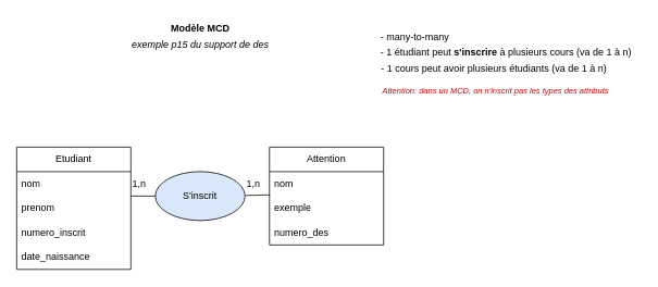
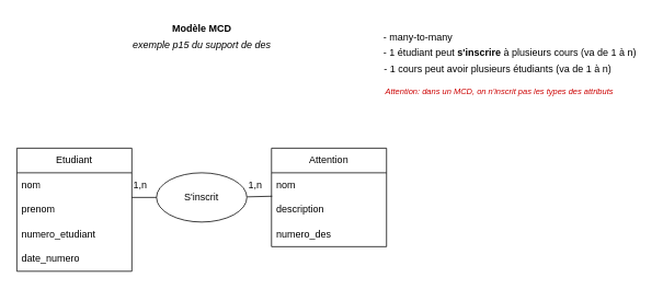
- <mxCell id="12" value="S'inscrit" style="ellipse;whiteSpace=wrap;html=1;fillColor=#dae8fc;" vertex="1" parent="1"><mxGeometry x="190" y="210" width="110" height="60" as="geometry" /></mxCell>
+ <mxCell id="12" value="S'inscrit" style="ellipse;whiteSpace=wrap;html=1;" vertex="1" parent="1"><mxGeometry x="190" y="210" width="110" height="60" as="geometry" /></mxCell>
- <mxCell id="10" value="exemple" style="text;strokeColor=none;fillColor=none;align=left;verticalAlign=middle;spacingLeft=4;spacingRight=4;overflow=hidden;points=[[0,0.5],[1,0.5]];portConstraint=eastwest;rotatable=0;whiteSpace=wrap;html=1;" vertex="1" parent="7"><mxGeometry y="60" width="140" height="30" as="geometry" /></mxCell>
+ <mxCell id="10" value="description" style="text;strokeColor=none;fillColor=none;align=left;verticalAlign=middle;spacingLeft=4;spacingRight=4;overflow=hidden;points=[[0,0.5],[1,0.5]];portConstraint=eastwest;rotatable=0;whiteSpace=wrap;html=1;" vertex="1" parent="7"><mxGeometry y="60" width="140" height="30" as="geometry" /></mxCell>
- <mxCell id="5" value="numero_inscrit" style="text;strokeColor=none;fillColor=none;align=left;verticalAlign=middle;spacingLeft=4;spacingRight=4;overflow=hidden;points=[[0,0.5],[1,0.5]];portConstraint=eastwest;rotatable=0;whiteSpace=wrap;html=1;" vertex="1" parent="2"><mxGeometry y="90" width="140" height="30" as="geometry" /></mxCell>
+ <mxCell id="5" value="numero_etudiant" style="text;strokeColor=none;fillColor=none;align=left;verticalAlign=middle;spacingLeft=4;spacingRight=4;overflow=hidden;points=[[0,0.5],[1,0.5]];portConstraint=eastwest;rotatable=0;whiteSpace=wrap;html=1;" vertex="1" parent="2"><mxGeometry y="90" width="140" height="30" as="geometry" /></mxCell>
- <mxCell id="6" value="date_naissance" style="text;strokeColor=none;fillColor=none;align=left;verticalAlign=middle;spacingLeft=4;spacingRight=4;overflow=hidden;points=[[0,0.5],[1,0.5]];portConstraint=eastwest;rotatable=0;whiteSpace=wrap;html=1;" vertex="1" parent="2"><mxGeometry y="120" width="140" height="30" as="geometry" /></mxCell>
+ <mxCell id="6" value="date_numero" style="text;strokeColor=none;fillColor=none;align=left;verticalAlign=middle;spacingLeft=4;spacingRight=4;overflow=hidden;points=[[0,0.5],[1,0.5]];portConstraint=eastwest;rotatable=0;whiteSpace=wrap;html=1;" vertex="1" parent="2"><mxGeometry y="120" width="140" height="30" as="geometry" /></mxCell>
